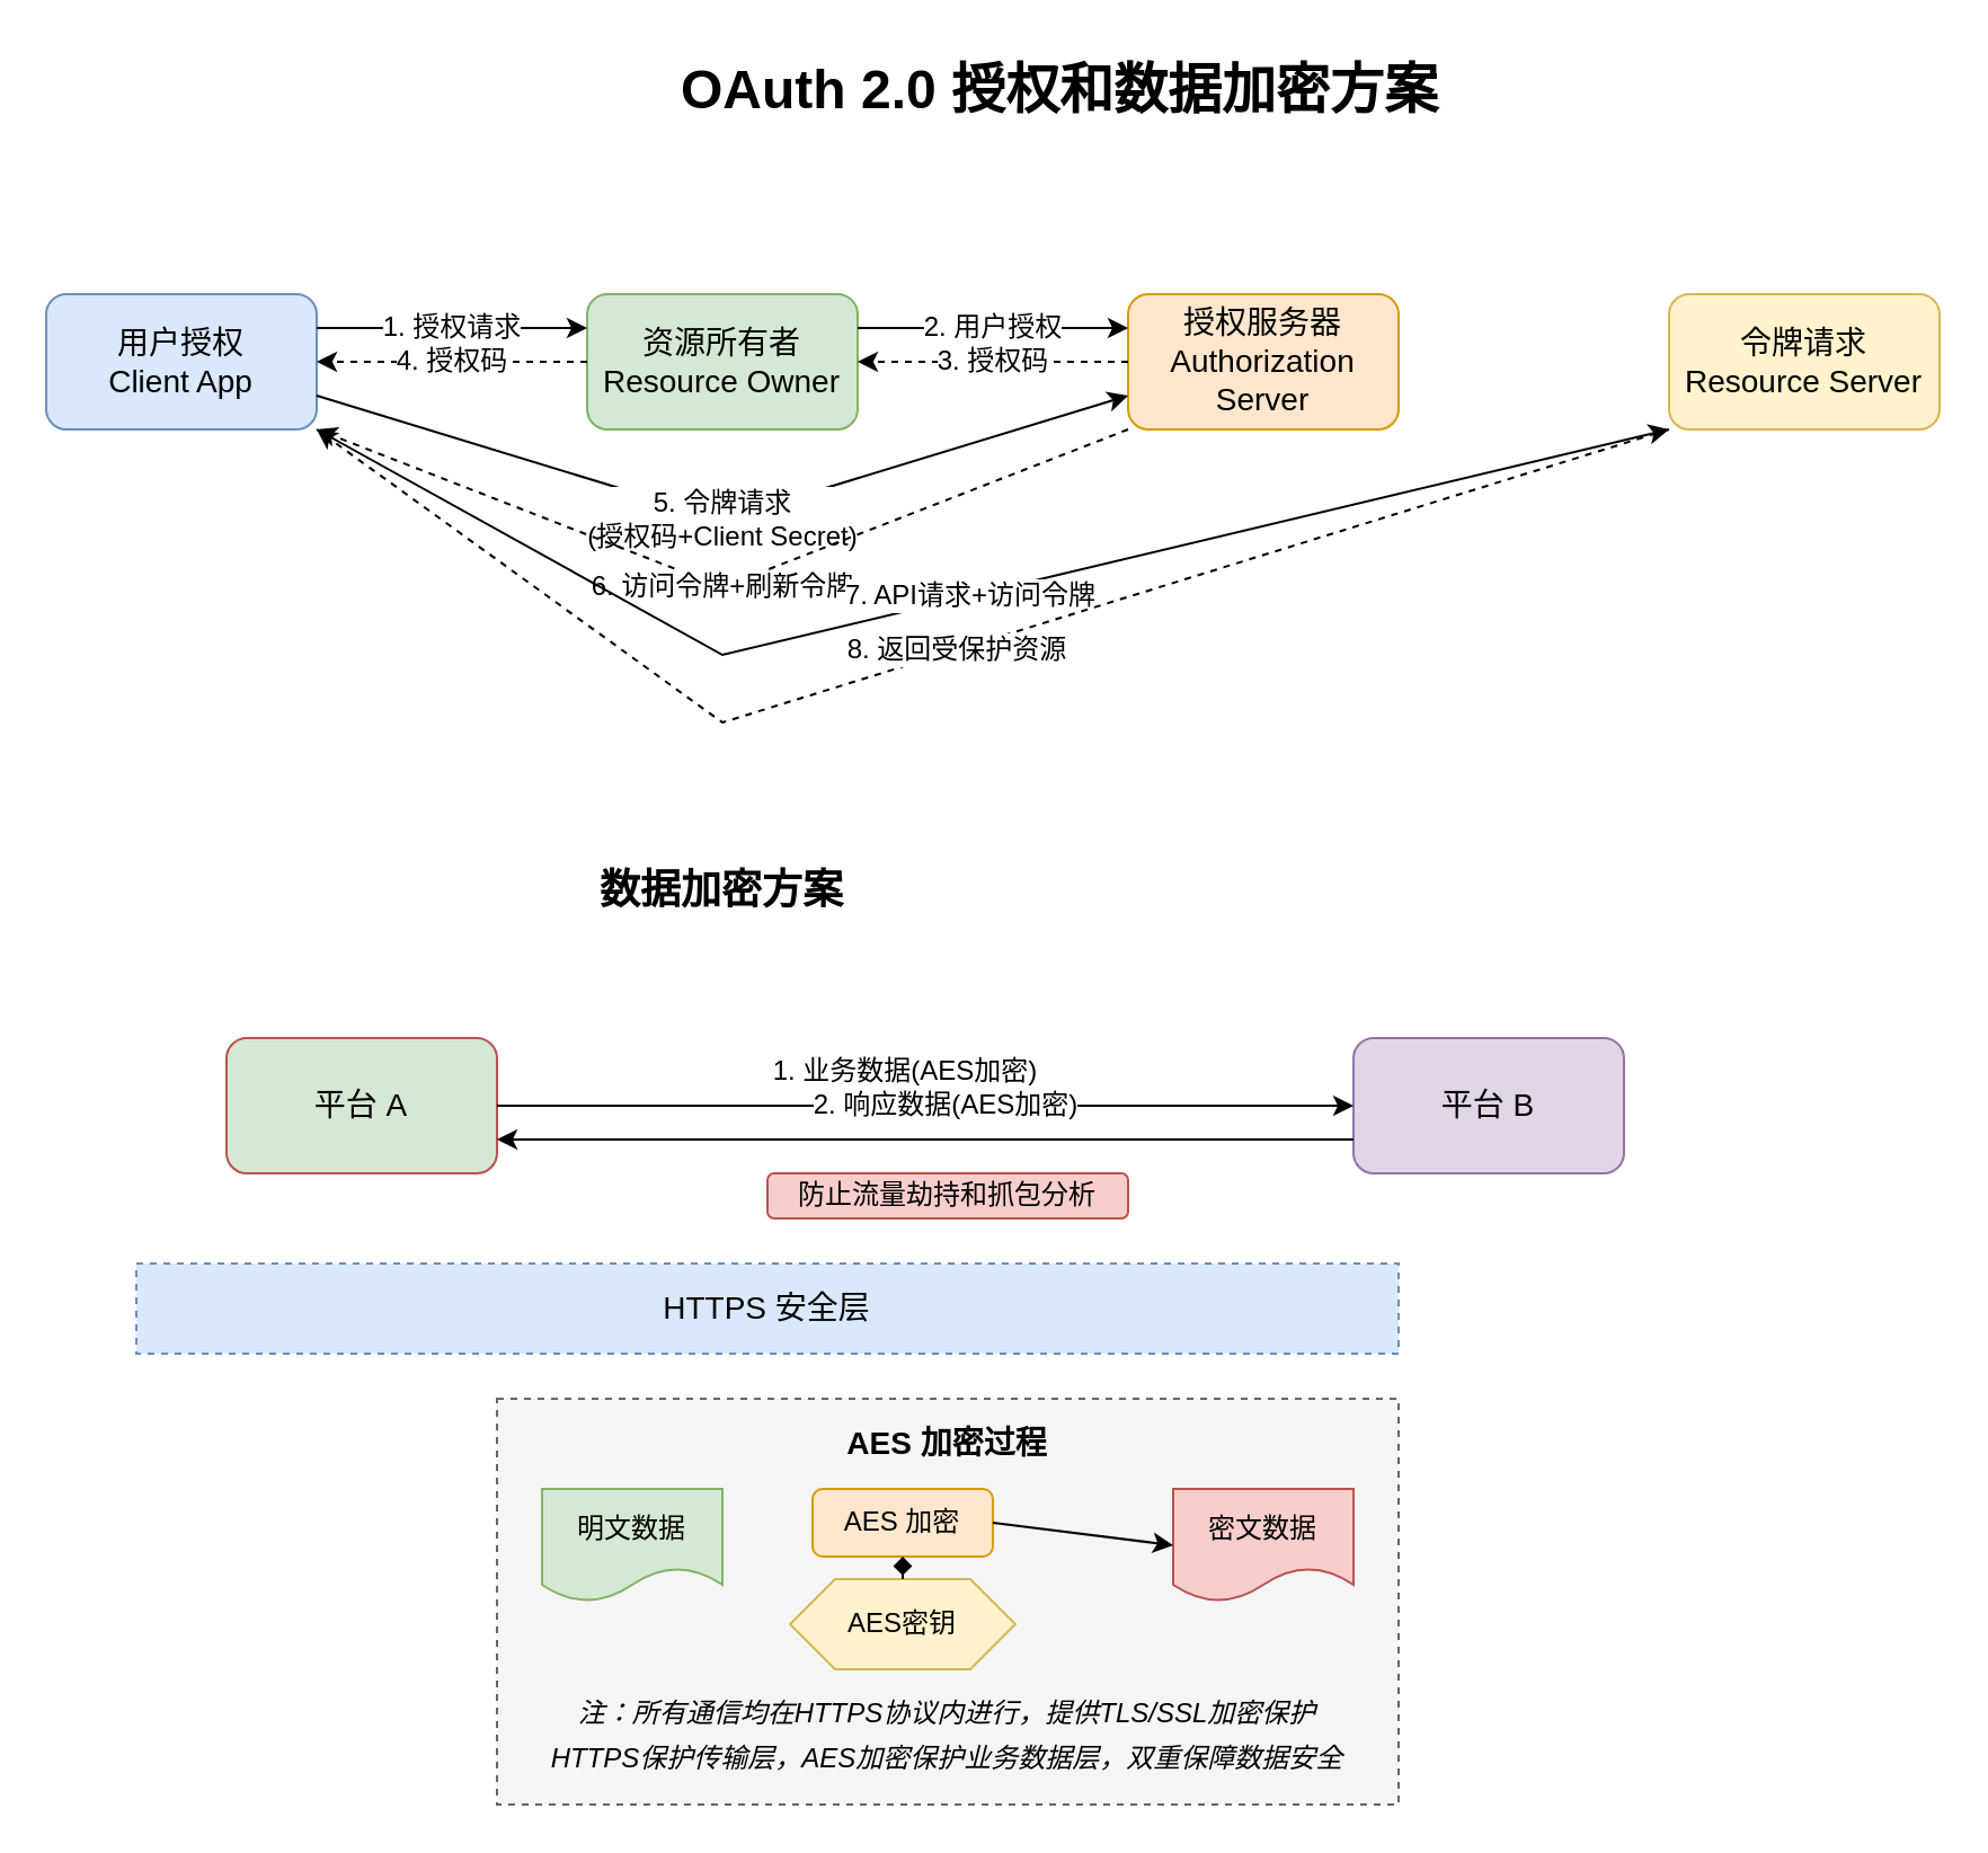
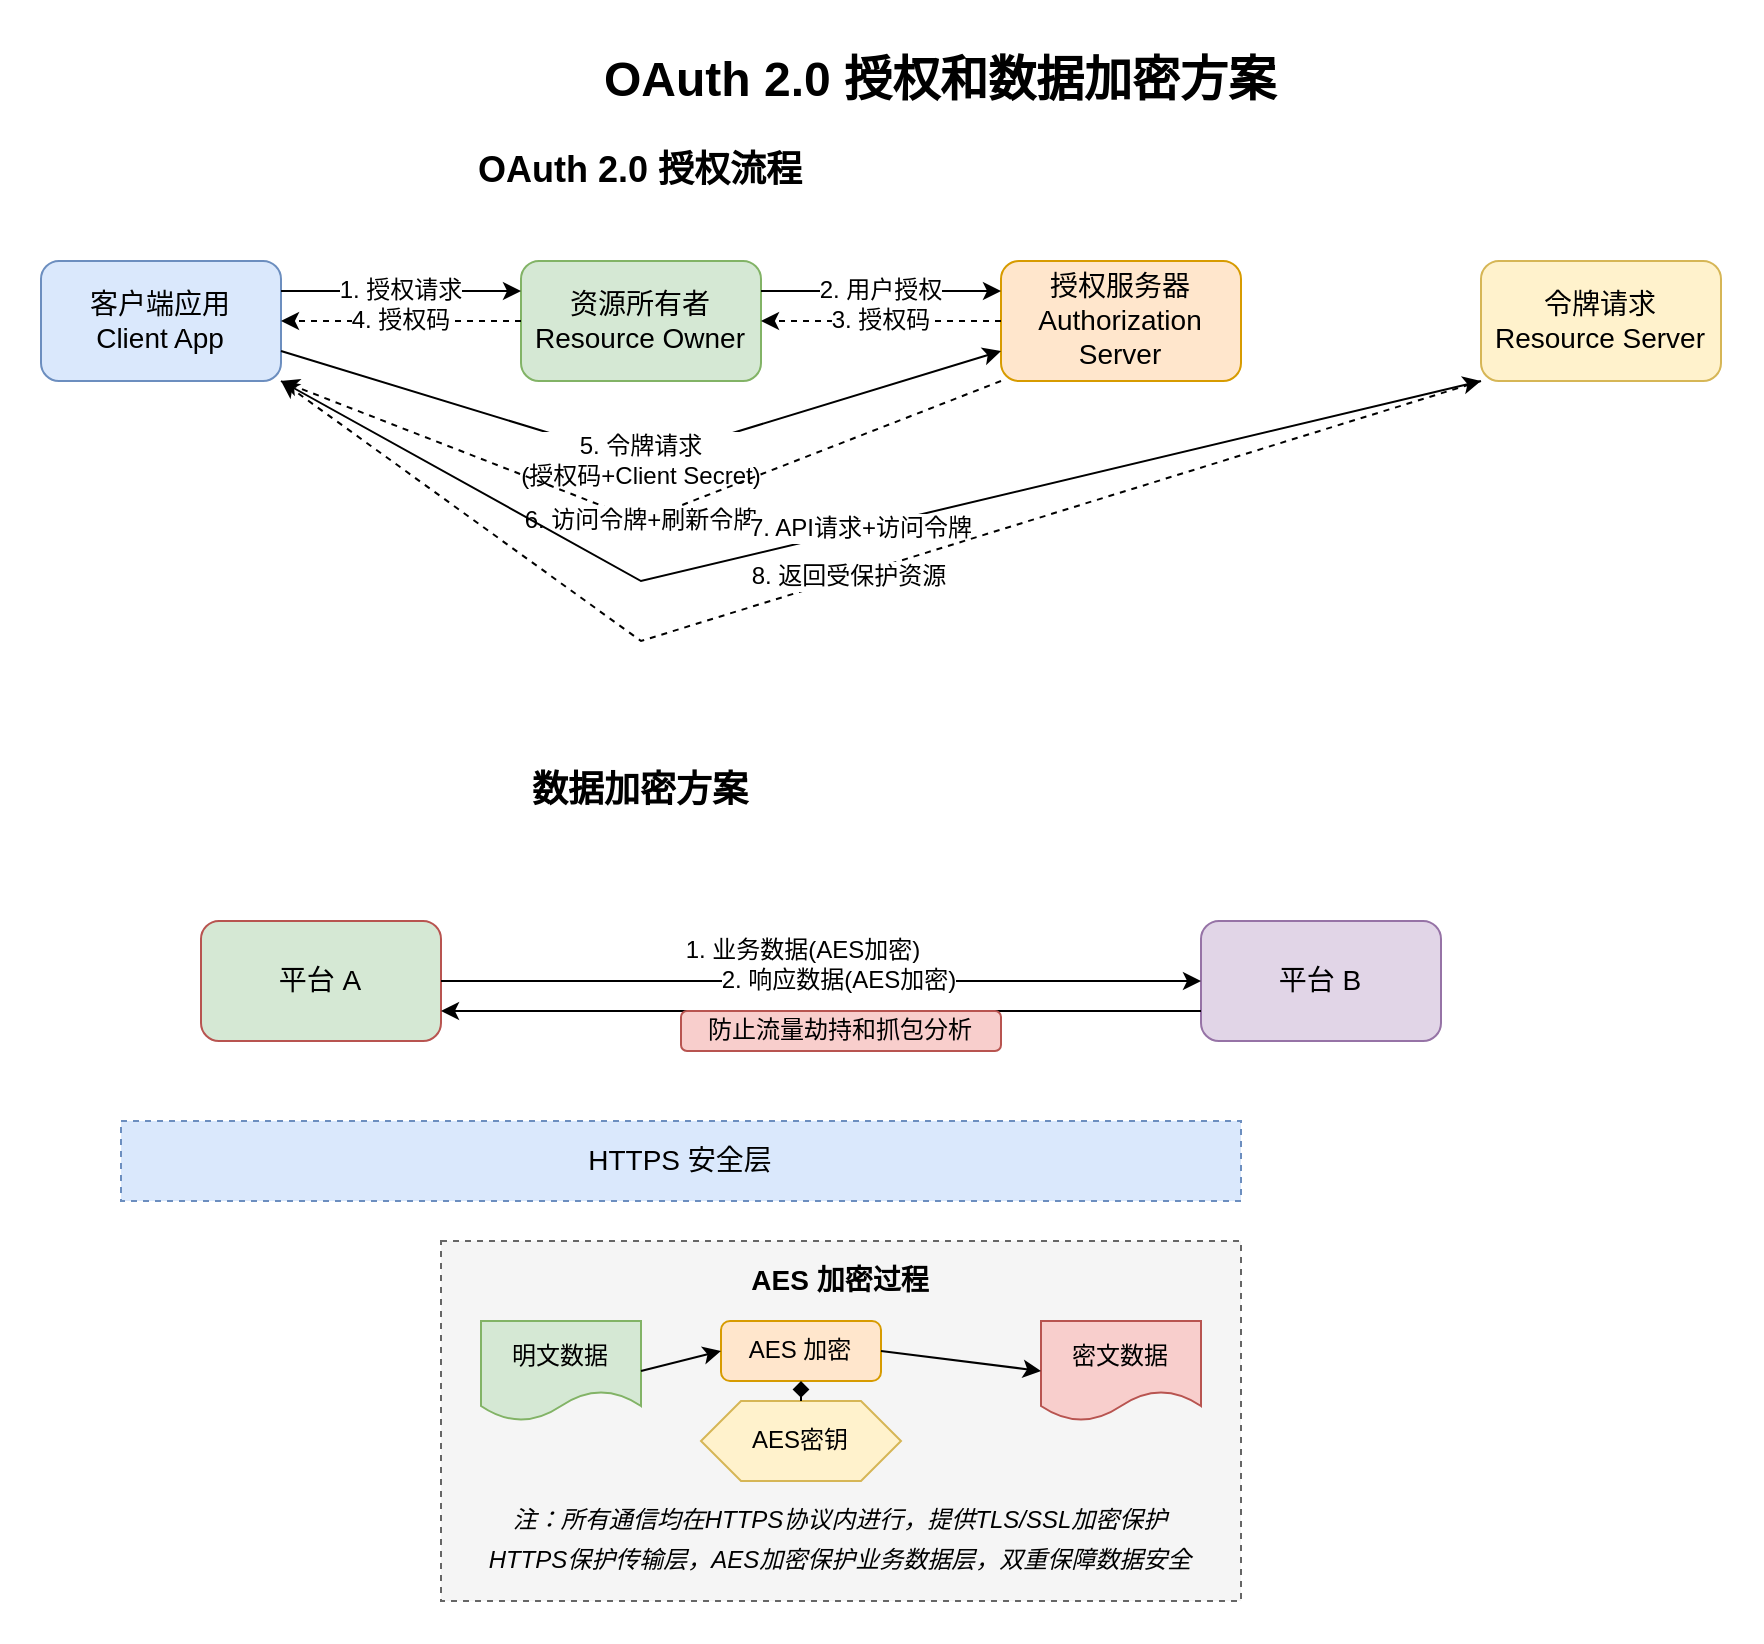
+ <mxCell id="3" value="OAuth 2.0 授权流程" style="text;html=1;strokeColor=none;fillColor=none;align=center;verticalAlign=middle;whiteSpace=wrap;rounded=0;fontSize=18;fontStyle=1" vertex="1" parent="1"><mxGeometry x="220" y="70" width="200" height="30" as="geometry" /></mxCell>
- <mxCell id="4" value="用户授权&#10;Client App" style="rounded=1;whiteSpace=wrap;html=1;fillColor=#dae8fc;strokeColor=#6c8ebf;fontSize=14;" vertex="1" parent="1"><mxGeometry x="20" y="130" width="120" height="60" as="geometry" /></mxCell>
+ <mxCell id="4" value="客户端应用&#10;Client App" style="rounded=1;whiteSpace=wrap;html=1;fillColor=#dae8fc;strokeColor=#6c8ebf;fontSize=14;" vertex="1" parent="1"><mxGeometry x="20" y="130" width="120" height="60" as="geometry" /></mxCell>
- <mxCell id="33" value="防止流量劫持和抓包分析" style="text;html=1;strokeColor=#b85450;fillColor=#f8cecc;align=center;verticalAlign=middle;whiteSpace=wrap;rounded=1;fontSize=12;" vertex="1" parent="1"><mxGeometry x="340" y="520" width="160" height="20" as="geometry" /></mxCell>
+ <mxCell id="33" value="防止流量劫持和抓包分析" style="text;html=1;strokeColor=#b85450;fillColor=#f8cecc;align=center;verticalAlign=middle;whiteSpace=wrap;rounded=1;fontSize=12;" vertex="1" parent="1"><mxGeometry x="340" y="505" width="160" height="20" as="geometry" /></mxCell>
+ <mxCell id="28" value="" style="endArrow=classic;html=1;rounded=0;exitX=1;exitY=0.5;exitDx=0;exitDy=0;entryX=0;entryY=0.5;entryDx=0;entryDy=0;fontSize=12;" edge="1" parent="1" source="24" target="27"><mxGeometry width="50" height="50" relative="1" as="geometry"><mxPoint x="410" y="700" as="sourcePoint" /><mxPoint x="460" y="650" as="targetPoint" /></mxGeometry></mxCell>
